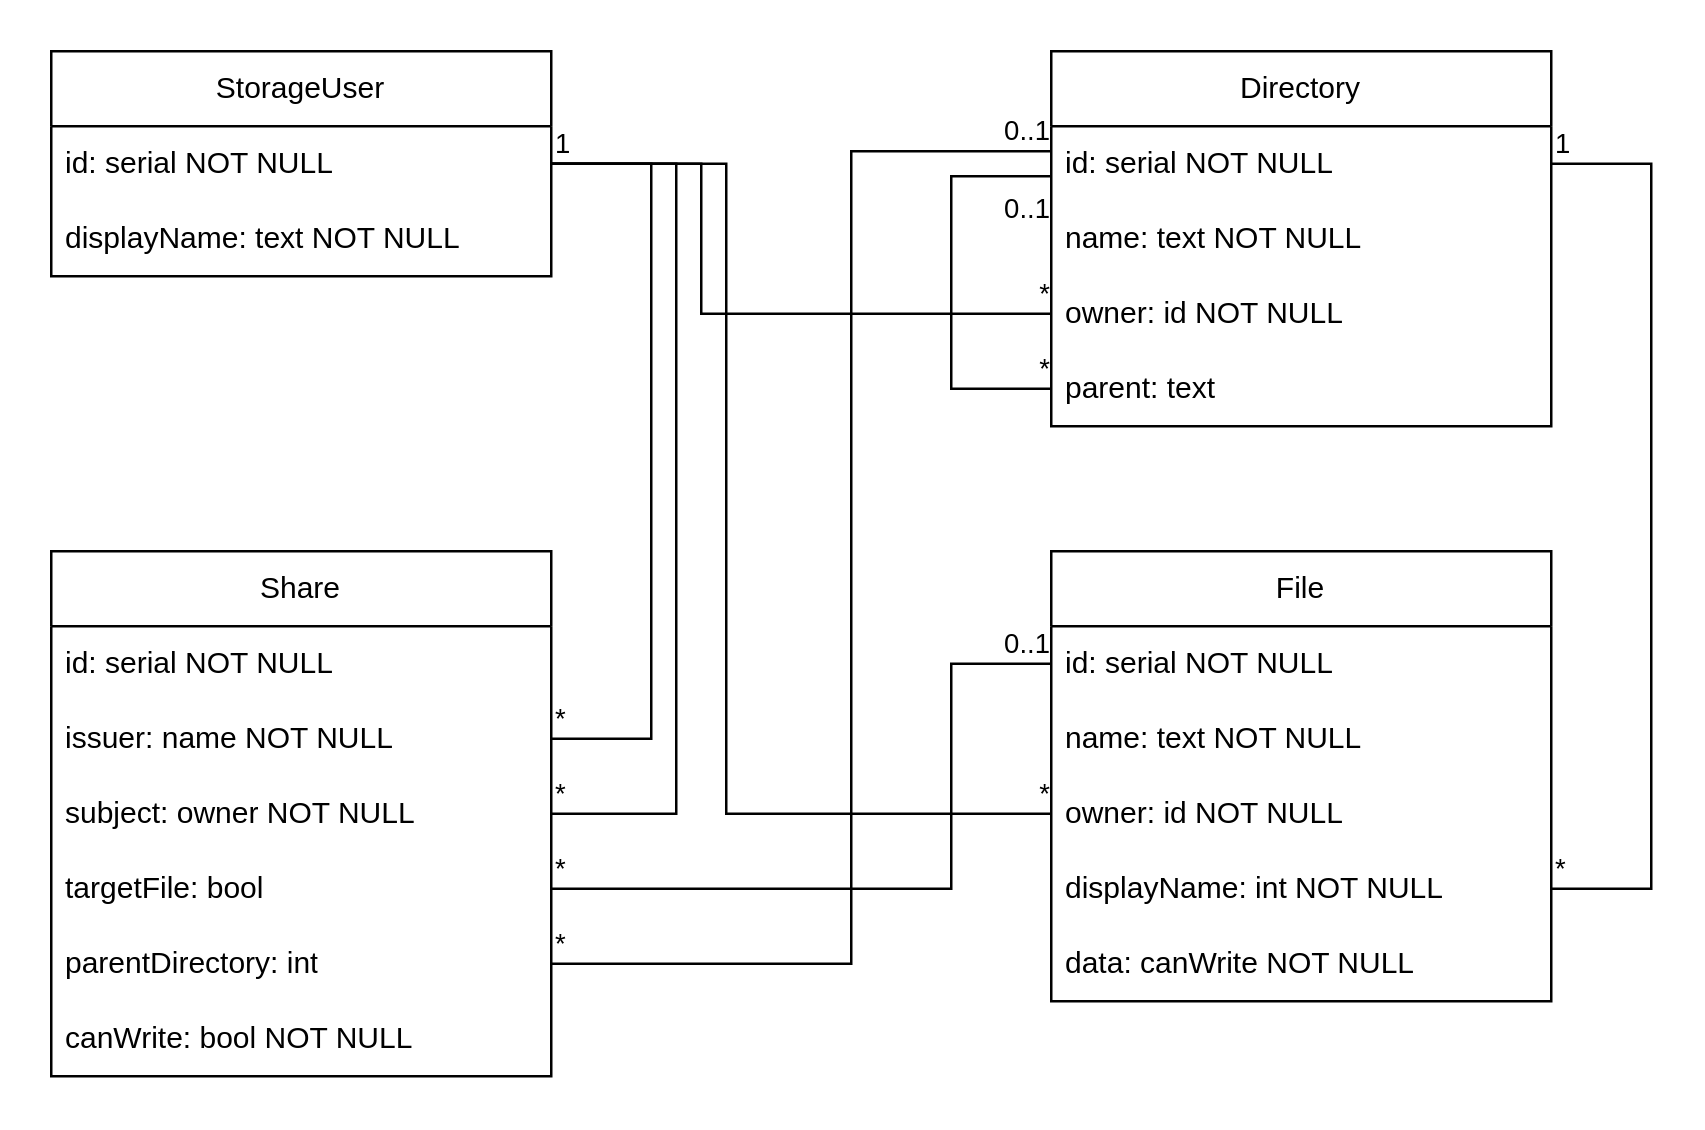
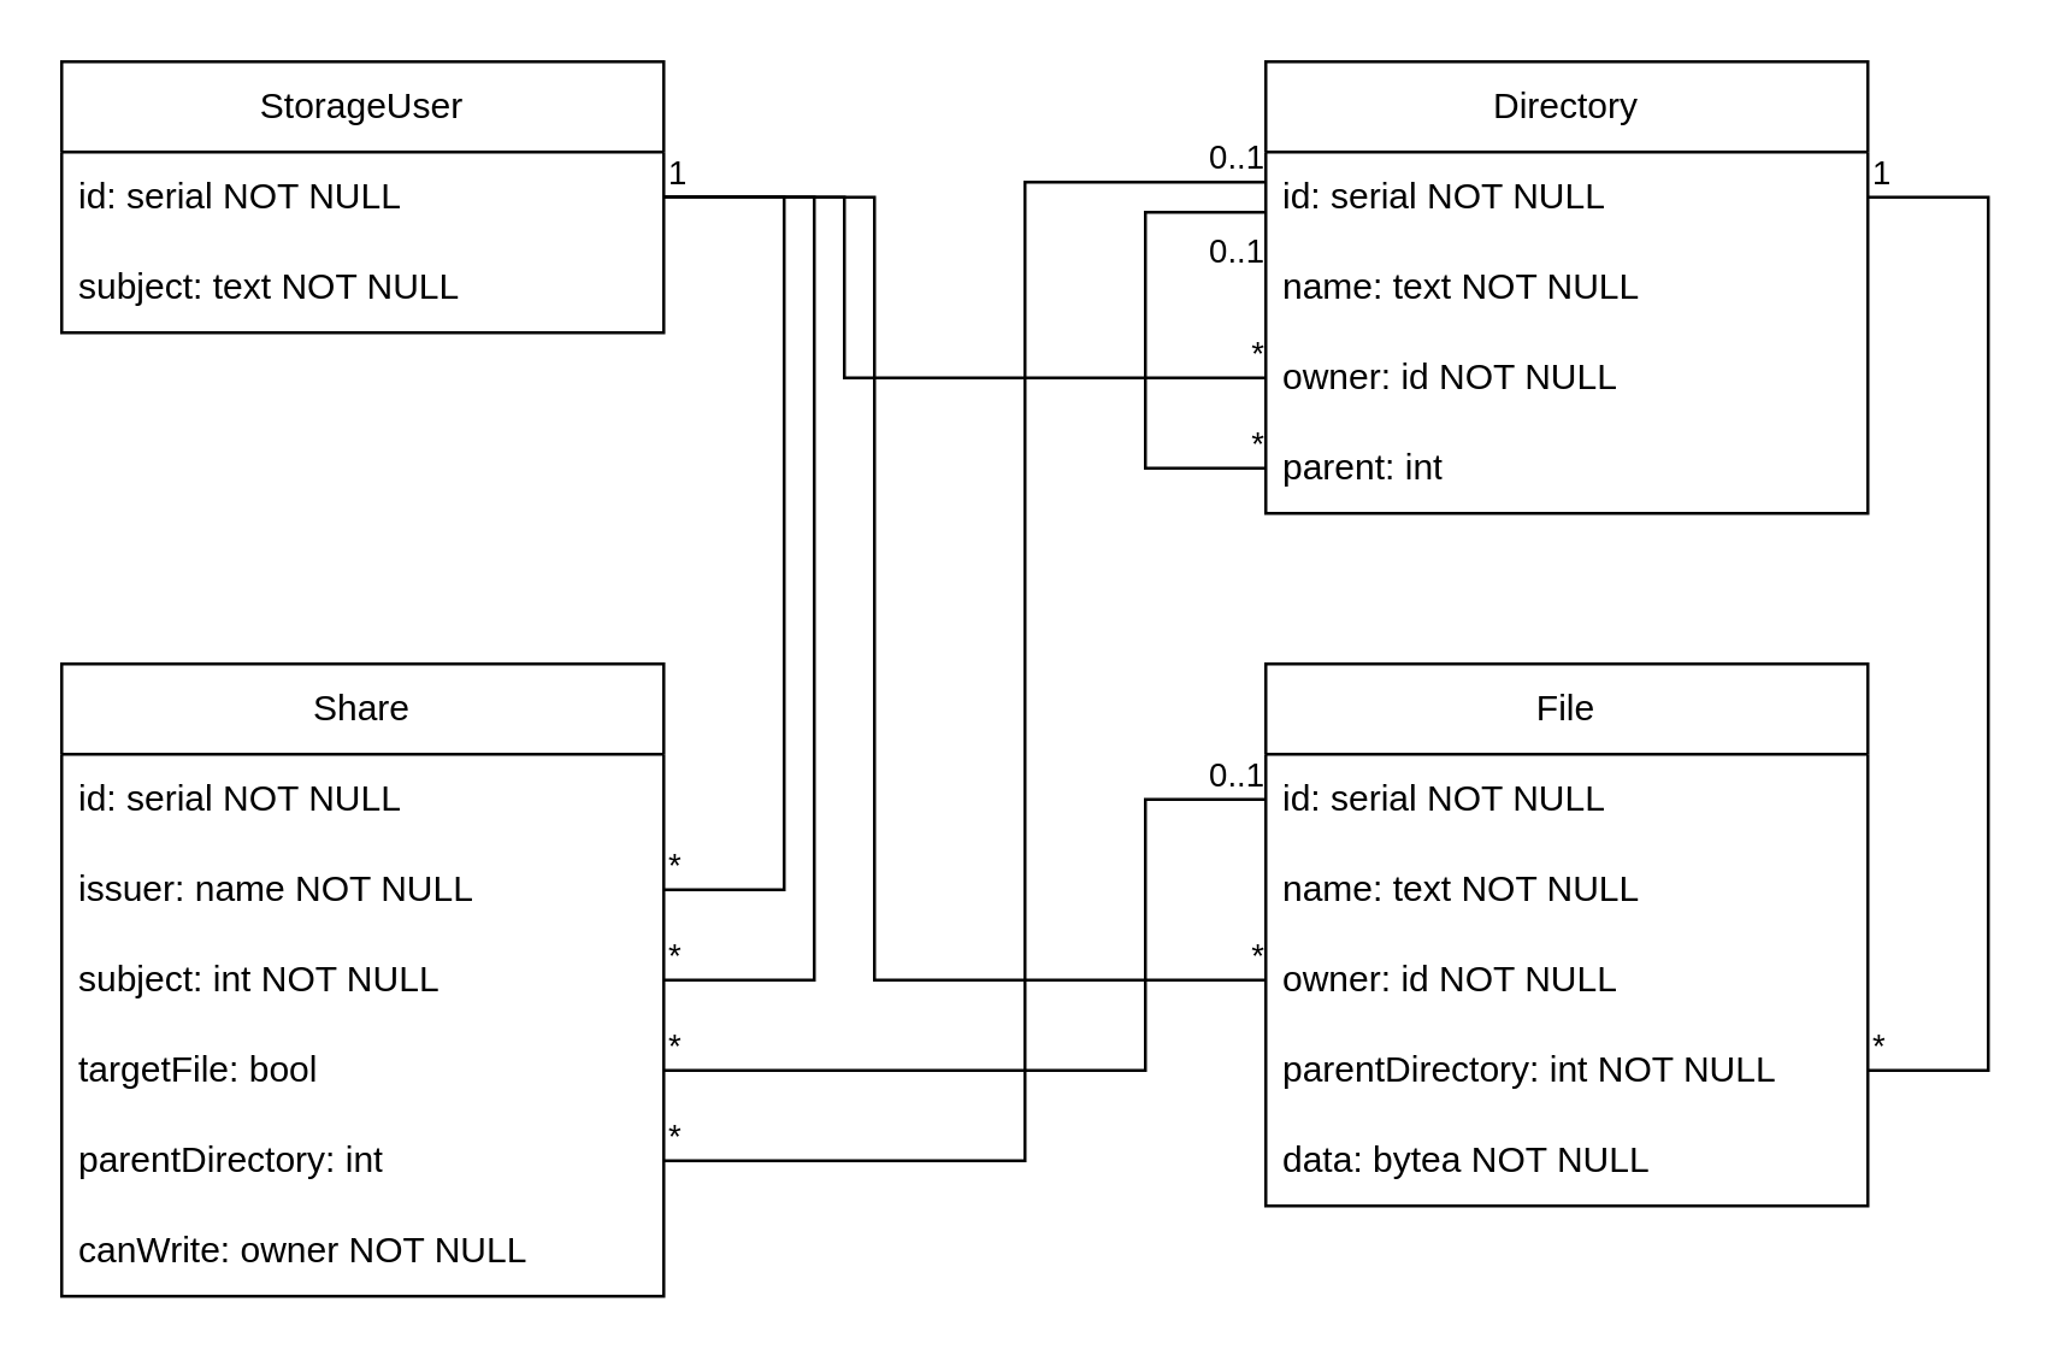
- <mxCell id="18" value="displayName: text NOT NULL" style="text;strokeColor=none;fillColor=none;align=left;verticalAlign=middle;spacingLeft=4;spacingRight=4;overflow=hidden;points=[[0,0.5],[1,0.5]];portConstraint=eastwest;rotatable=0;whiteSpace=wrap;html=1;" parent="16" vertex="1"><mxGeometry y="60" width="200" height="30" as="geometry" /></mxCell>
+ <mxCell id="18" value="subject: text NOT NULL" style="text;strokeColor=none;fillColor=none;align=left;verticalAlign=middle;spacingLeft=4;spacingRight=4;overflow=hidden;points=[[0,0.5],[1,0.5]];portConstraint=eastwest;rotatable=0;whiteSpace=wrap;html=1;" parent="16" vertex="1"><mxGeometry y="60" width="200" height="30" as="geometry" /></mxCell>
- <mxCell id="12" value="parent: text" style="text;strokeColor=none;fillColor=none;align=left;verticalAlign=middle;spacingLeft=4;spacingRight=4;overflow=hidden;points=[[0,0.5],[1,0.5]];portConstraint=eastwest;rotatable=0;whiteSpace=wrap;html=1;" parent="8" vertex="1"><mxGeometry y="120" width="200" height="30" as="geometry" /></mxCell>
+ <mxCell id="12" value="parent: int" style="text;strokeColor=none;fillColor=none;align=left;verticalAlign=middle;spacingLeft=4;spacingRight=4;overflow=hidden;points=[[0,0.5],[1,0.5]];portConstraint=eastwest;rotatable=0;whiteSpace=wrap;html=1;" parent="8" vertex="1"><mxGeometry y="120" width="200" height="30" as="geometry" /></mxCell>
- <mxCell id="22" value="subject: owner NOT NULL" style="text;strokeColor=none;fillColor=none;align=left;verticalAlign=middle;spacingLeft=4;spacingRight=4;overflow=hidden;points=[[0,0.5],[1,0.5]];portConstraint=eastwest;rotatable=0;whiteSpace=wrap;html=1;" parent="19" vertex="1"><mxGeometry y="90" width="200" height="30" as="geometry" /></mxCell>
+ <mxCell id="22" value="subject: int NOT NULL" style="text;strokeColor=none;fillColor=none;align=left;verticalAlign=middle;spacingLeft=4;spacingRight=4;overflow=hidden;points=[[0,0.5],[1,0.5]];portConstraint=eastwest;rotatable=0;whiteSpace=wrap;html=1;" parent="19" vertex="1"><mxGeometry y="90" width="200" height="30" as="geometry" /></mxCell>
- <mxCell id="6" value="displayName: int NOT NULL" style="text;strokeColor=none;fillColor=none;align=left;verticalAlign=middle;spacingLeft=4;spacingRight=4;overflow=hidden;points=[[0,0.5],[1,0.5]];portConstraint=eastwest;rotatable=0;whiteSpace=wrap;html=1;" parent="2" vertex="1"><mxGeometry y="120" width="200" height="30" as="geometry" /></mxCell>
+ <mxCell id="6" value="parentDirectory: int NOT NULL" style="text;strokeColor=none;fillColor=none;align=left;verticalAlign=middle;spacingLeft=4;spacingRight=4;overflow=hidden;points=[[0,0.5],[1,0.5]];portConstraint=eastwest;rotatable=0;whiteSpace=wrap;html=1;" parent="2" vertex="1"><mxGeometry y="120" width="200" height="30" as="geometry" /></mxCell>
- <mxCell id="7" value="data: canWrite NOT NULL" style="text;strokeColor=none;fillColor=none;align=left;verticalAlign=middle;spacingLeft=4;spacingRight=4;overflow=hidden;points=[[0,0.5],[1,0.5]];portConstraint=eastwest;rotatable=0;whiteSpace=wrap;html=1;" parent="2" vertex="1"><mxGeometry y="150" width="200" height="30" as="geometry" /></mxCell>
+ <mxCell id="7" value="data: bytea NOT NULL" style="text;strokeColor=none;fillColor=none;align=left;verticalAlign=middle;spacingLeft=4;spacingRight=4;overflow=hidden;points=[[0,0.5],[1,0.5]];portConstraint=eastwest;rotatable=0;whiteSpace=wrap;html=1;" parent="2" vertex="1"><mxGeometry y="150" width="200" height="30" as="geometry" /></mxCell>
- <mxCell id="25" value="canWrite: bool NOT NULL" style="text;strokeColor=none;fillColor=none;align=left;verticalAlign=middle;spacingLeft=4;spacingRight=4;overflow=hidden;points=[[0,0.5],[1,0.5]];portConstraint=eastwest;rotatable=0;whiteSpace=wrap;html=1;" vertex="1" parent="19"><mxGeometry y="180" width="200" height="30" as="geometry" /></mxCell>
+ <mxCell id="25" value="canWrite: owner NOT NULL" style="text;strokeColor=none;fillColor=none;align=left;verticalAlign=middle;spacingLeft=4;spacingRight=4;overflow=hidden;points=[[0,0.5],[1,0.5]];portConstraint=eastwest;rotatable=0;whiteSpace=wrap;html=1;" vertex="1" parent="19"><mxGeometry y="180" width="200" height="30" as="geometry" /></mxCell>
